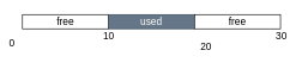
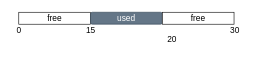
- <mxCell id="3" value="used" style="rounded=0;whiteSpace=wrap;html=1;fontSize=14;fillColor=#647687;strokeColor=#314354;fontColor=#ffffff;" vertex="1" parent="1"><mxGeometry x="150" y="20" width="120" height="20" as="geometry" /></mxCell>
+ <mxCell id="3" value="used" style="whiteSpace=wrap;html=1;fontSize=14;fillColor=#647687;strokeColor=#314354;fontColor=#ffffff;rounded=1;" vertex="1" parent="1"><mxGeometry x="150" y="20" width="120" height="20" as="geometry" /></mxCell>
- <mxCell id="6" value="10" style="text;html=1;align=center;verticalAlign=middle;resizable=0;points=[];autosize=1;fontSize=14;" vertex="1" parent="1"><mxGeometry x="135" y="40" width="30" height="20" as="geometry" /></mxCell>
+ <mxCell id="6" value="15" style="text;html=1;align=center;verticalAlign=middle;resizable=0;points=[];autosize=1;fontSize=14;" vertex="1" parent="1"><mxGeometry x="135" y="40" width="30" height="20" as="geometry" /></mxCell>
- <mxCell id="5" value="0" style="text;html=1;align=center;verticalAlign=middle;resizable=0;points=[];autosize=1;fontSize=14;" vertex="1" parent="1"><mxGeometry x="5" y="50" width="20" height="20" as="geometry" /></mxCell>
+ <mxCell id="5" value="0" style="text;html=1;align=center;verticalAlign=middle;resizable=0;points=[];autosize=1;fontSize=14;" vertex="1" parent="1"><mxGeometry x="20" y="40" width="20" height="20" as="geometry" /></mxCell>
